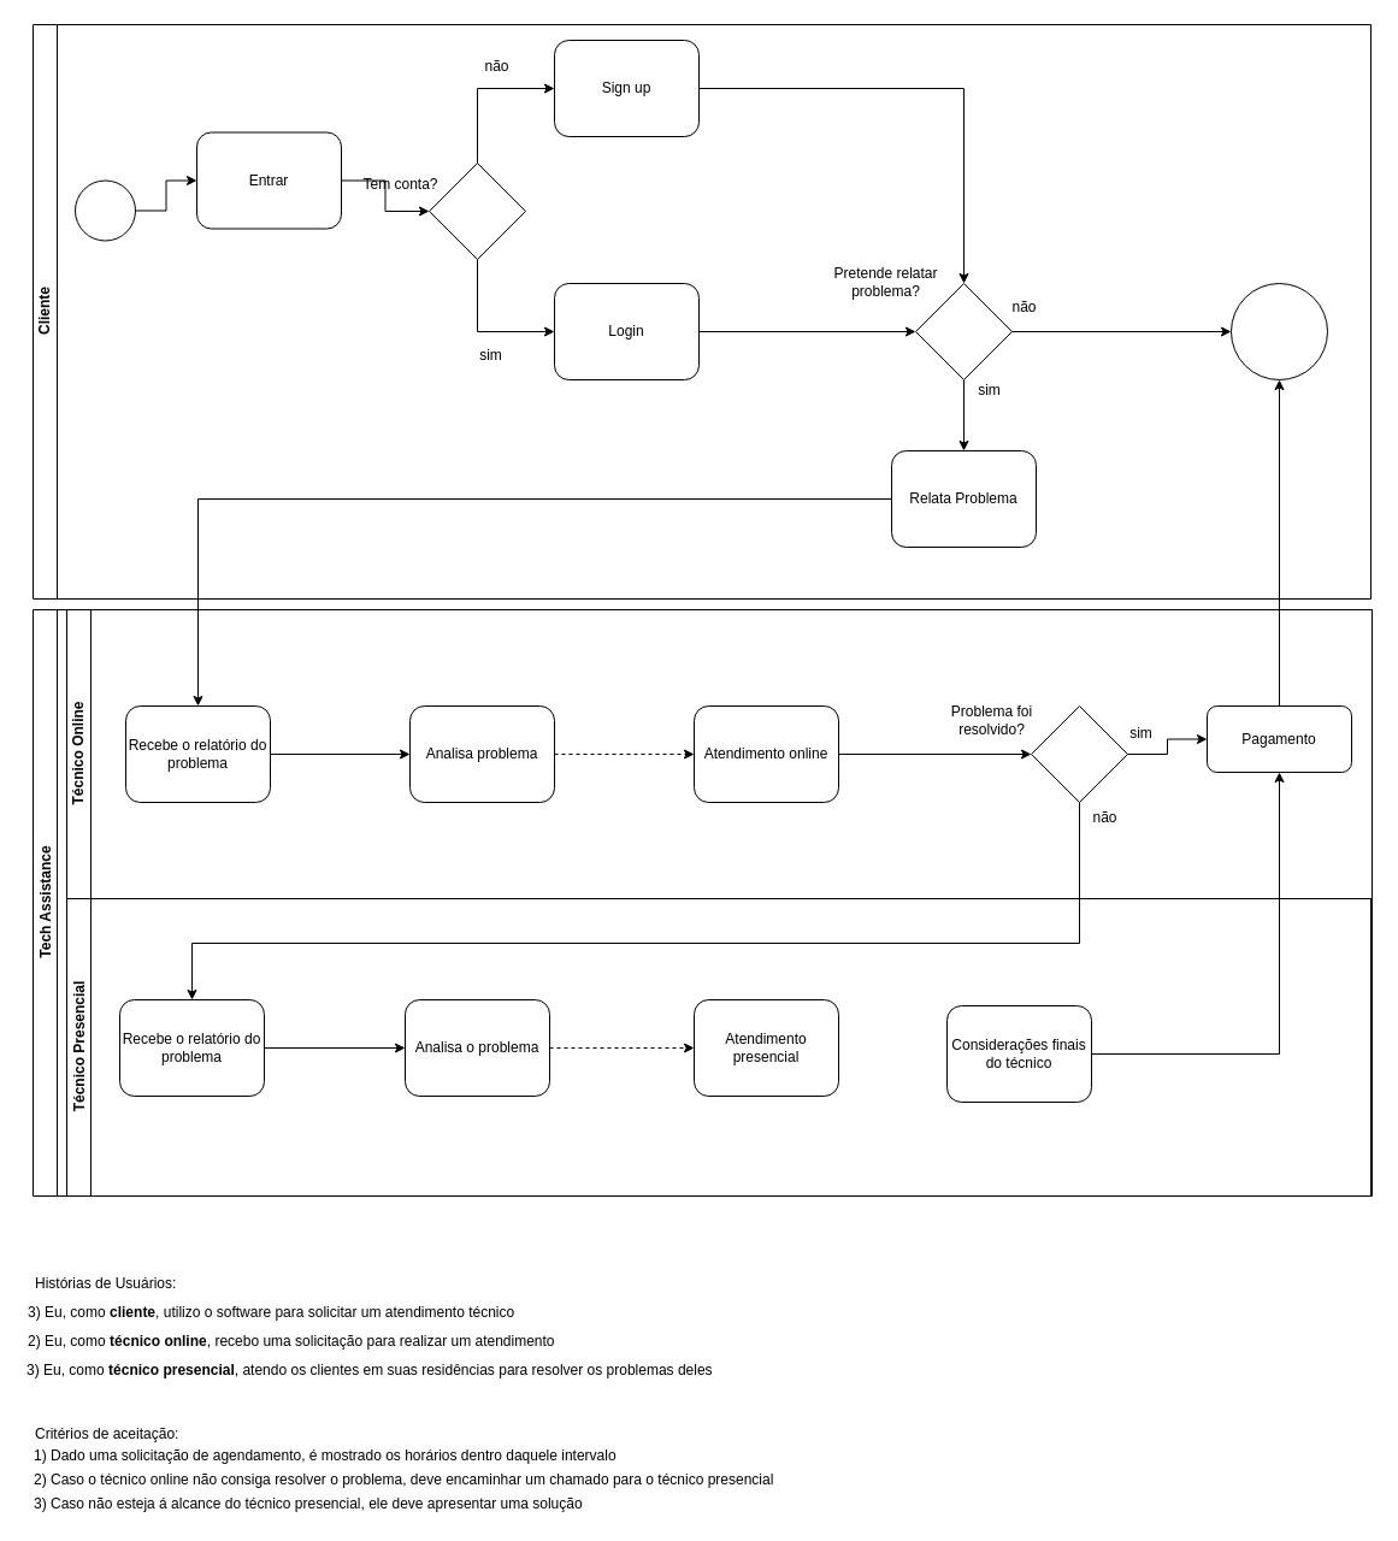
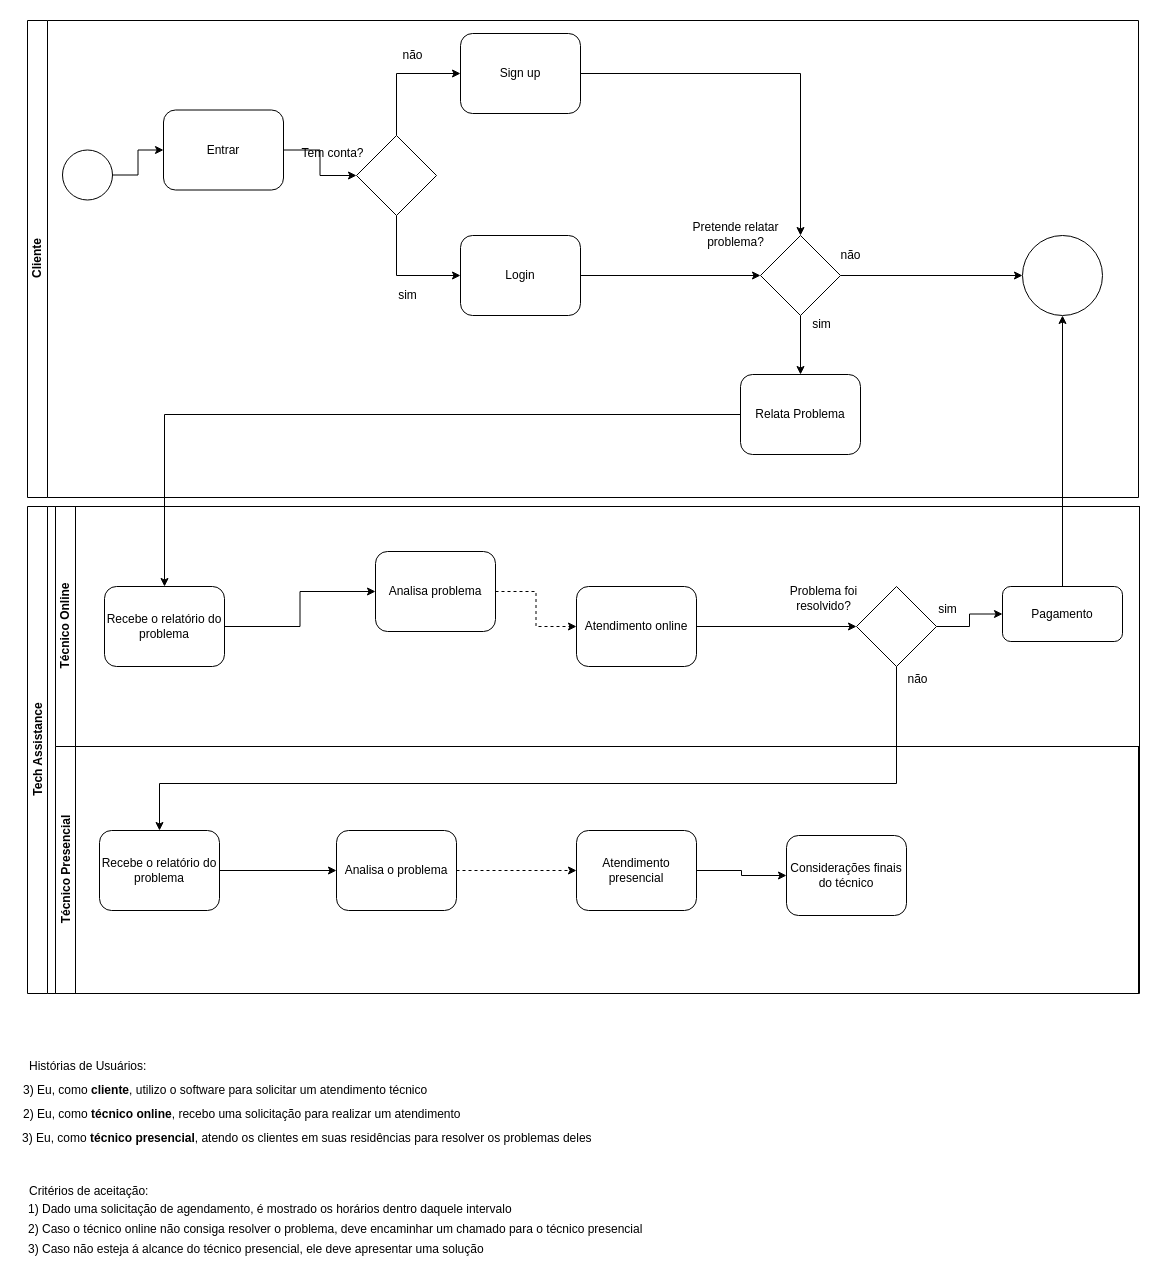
- <mxCell id="30" value="Analisa problema" style="shape=ext;rounded=1;html=1;whiteSpace=wrap;" parent="26" vertex="1"><mxGeometry x="285" y="80" width="120" height="80" as="geometry" /></mxCell>
+ <mxCell id="30" value="Analisa problema" style="shape=ext;rounded=1;html=1;whiteSpace=wrap;" parent="26" vertex="1"><mxGeometry x="320" y="45" width="120" height="80" as="geometry" /></mxCell>
- <mxCell id="48" style="edgeStyle=orthogonalEdgeStyle;rounded=0;orthogonalLoop=1;jettySize=auto;html=1;exitX=1;exitY=0.5;exitDx=0;exitDy=0;" parent="25" source="46" target="38" edge="1"><mxGeometry relative="1" as="geometry" /></mxCell>
+ <mxCell id="44" style="edgeStyle=orthogonalEdgeStyle;rounded=0;orthogonalLoop=1;jettySize=auto;html=1;exitX=1;exitY=0.5;exitDx=0;exitDy=0;entryX=0;entryY=0.5;entryDx=0;entryDy=0;" parent="39" source="45" target="46" edge="1"><mxGeometry relative="1" as="geometry" /></mxCell>
